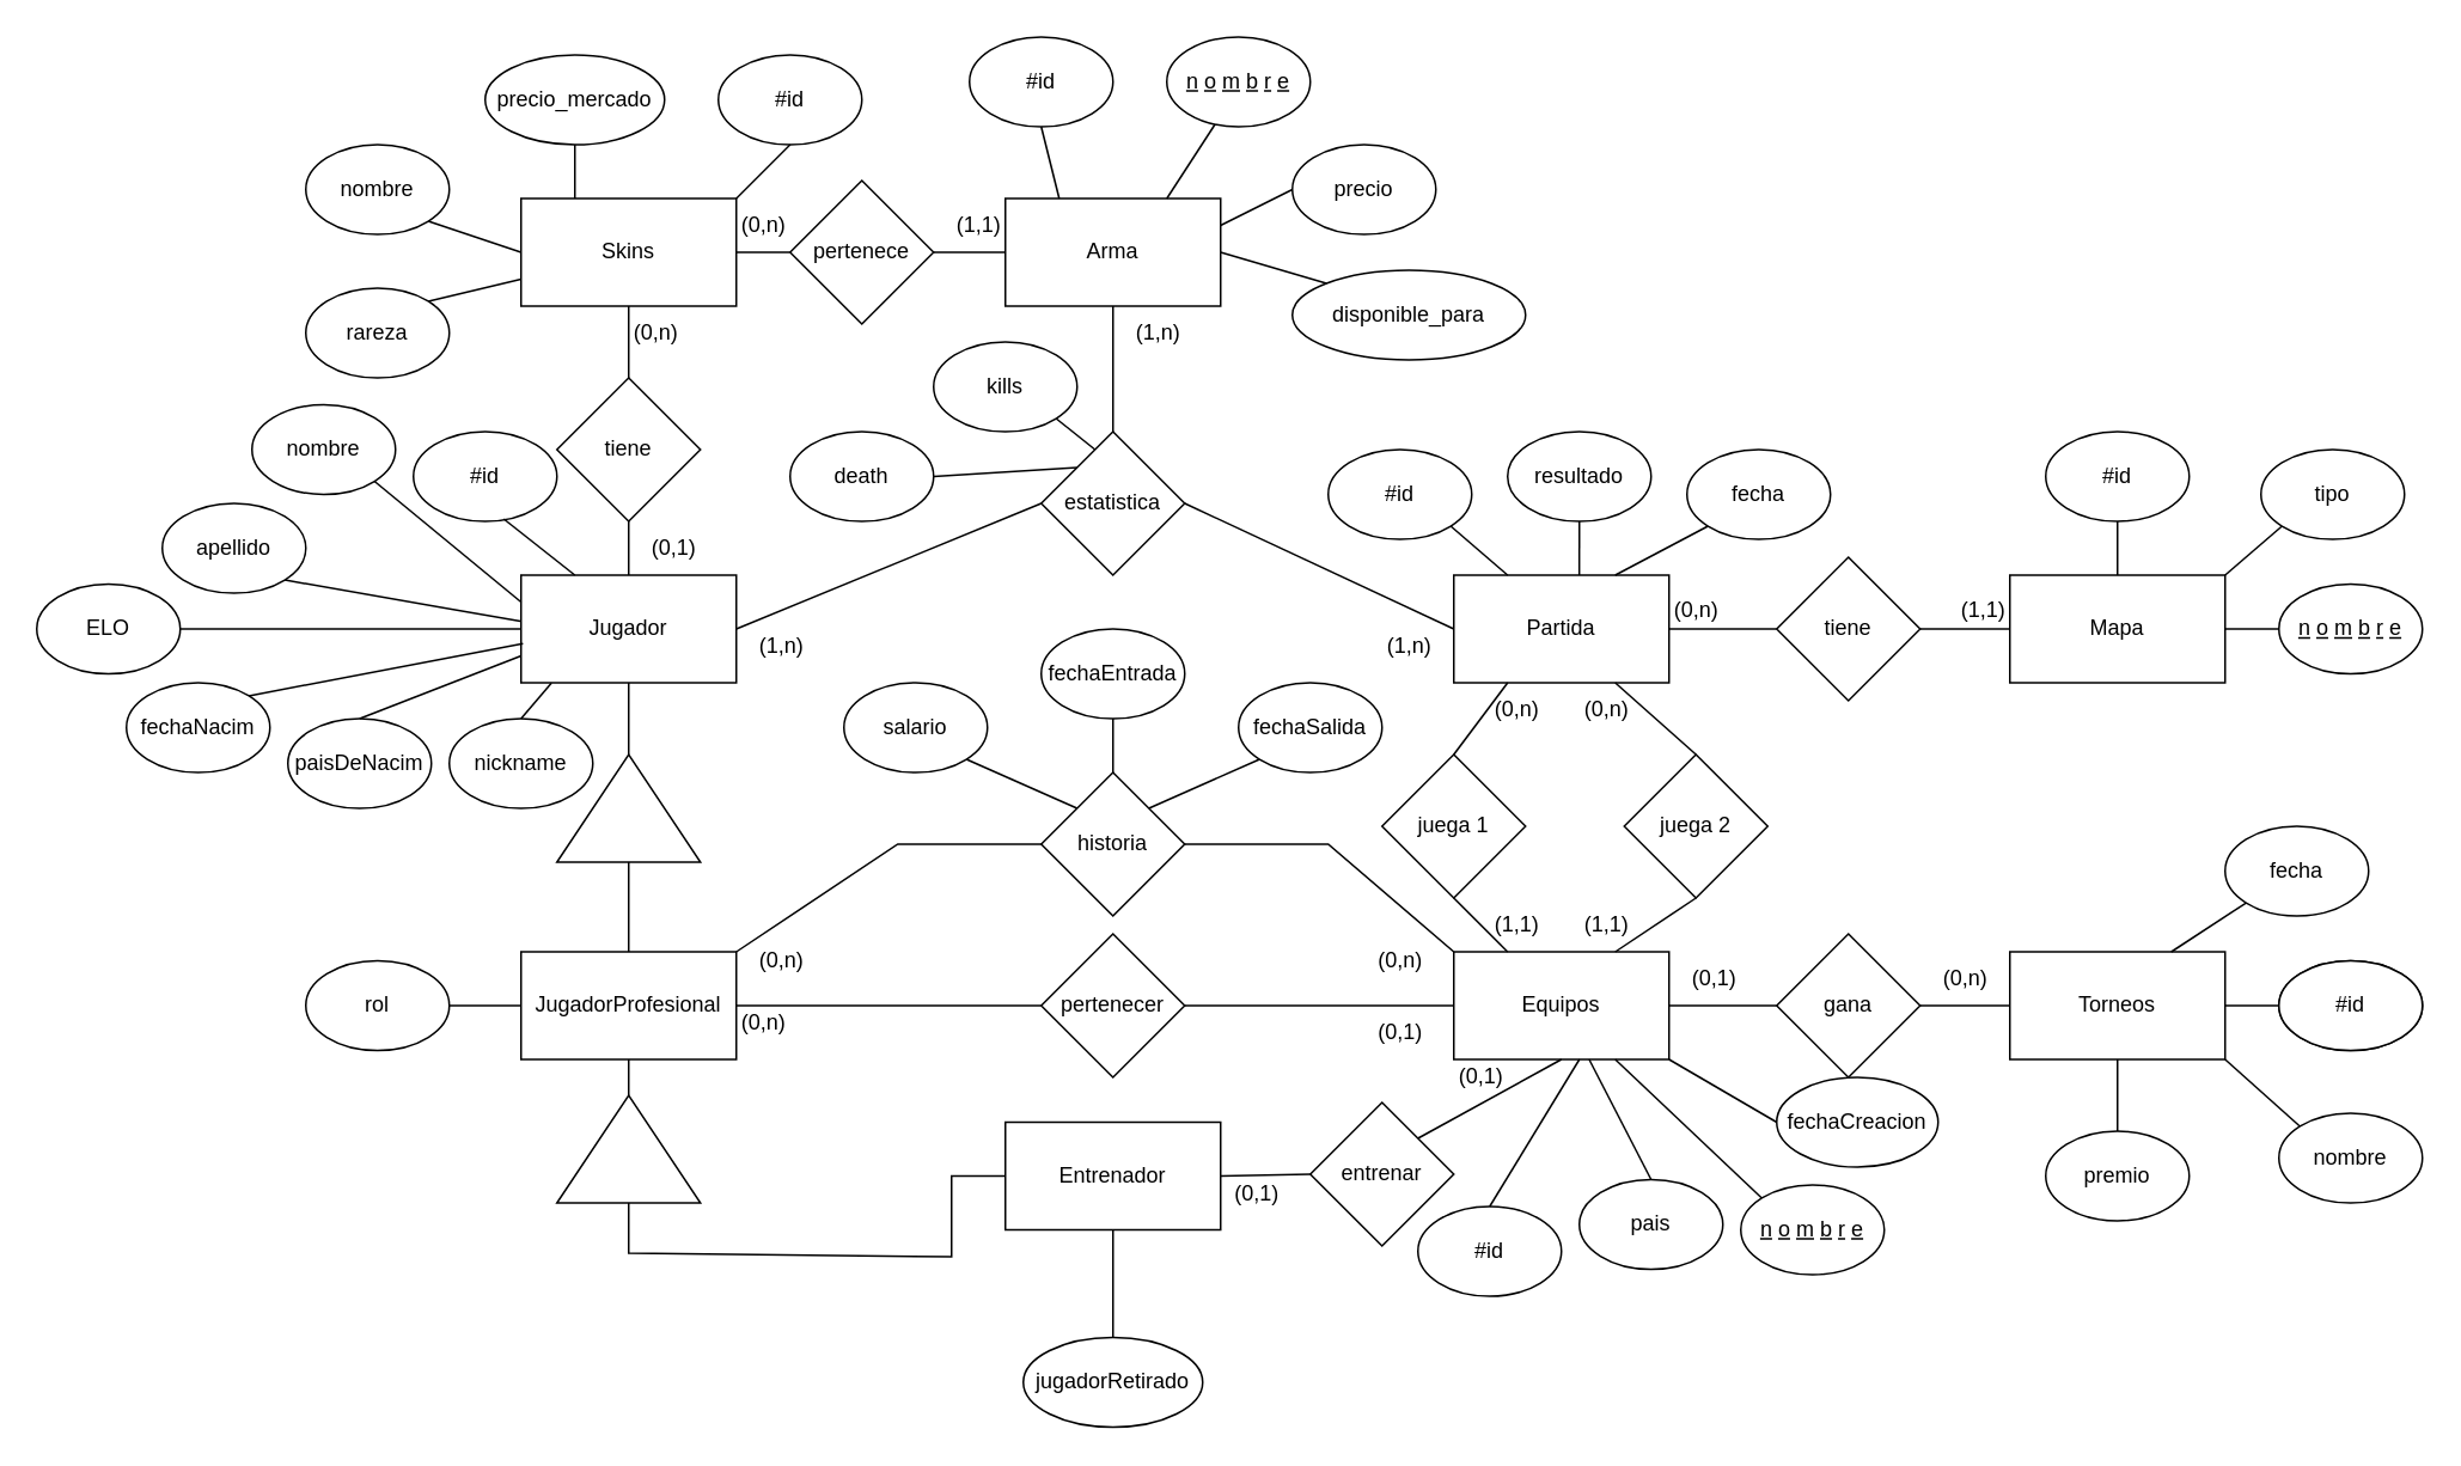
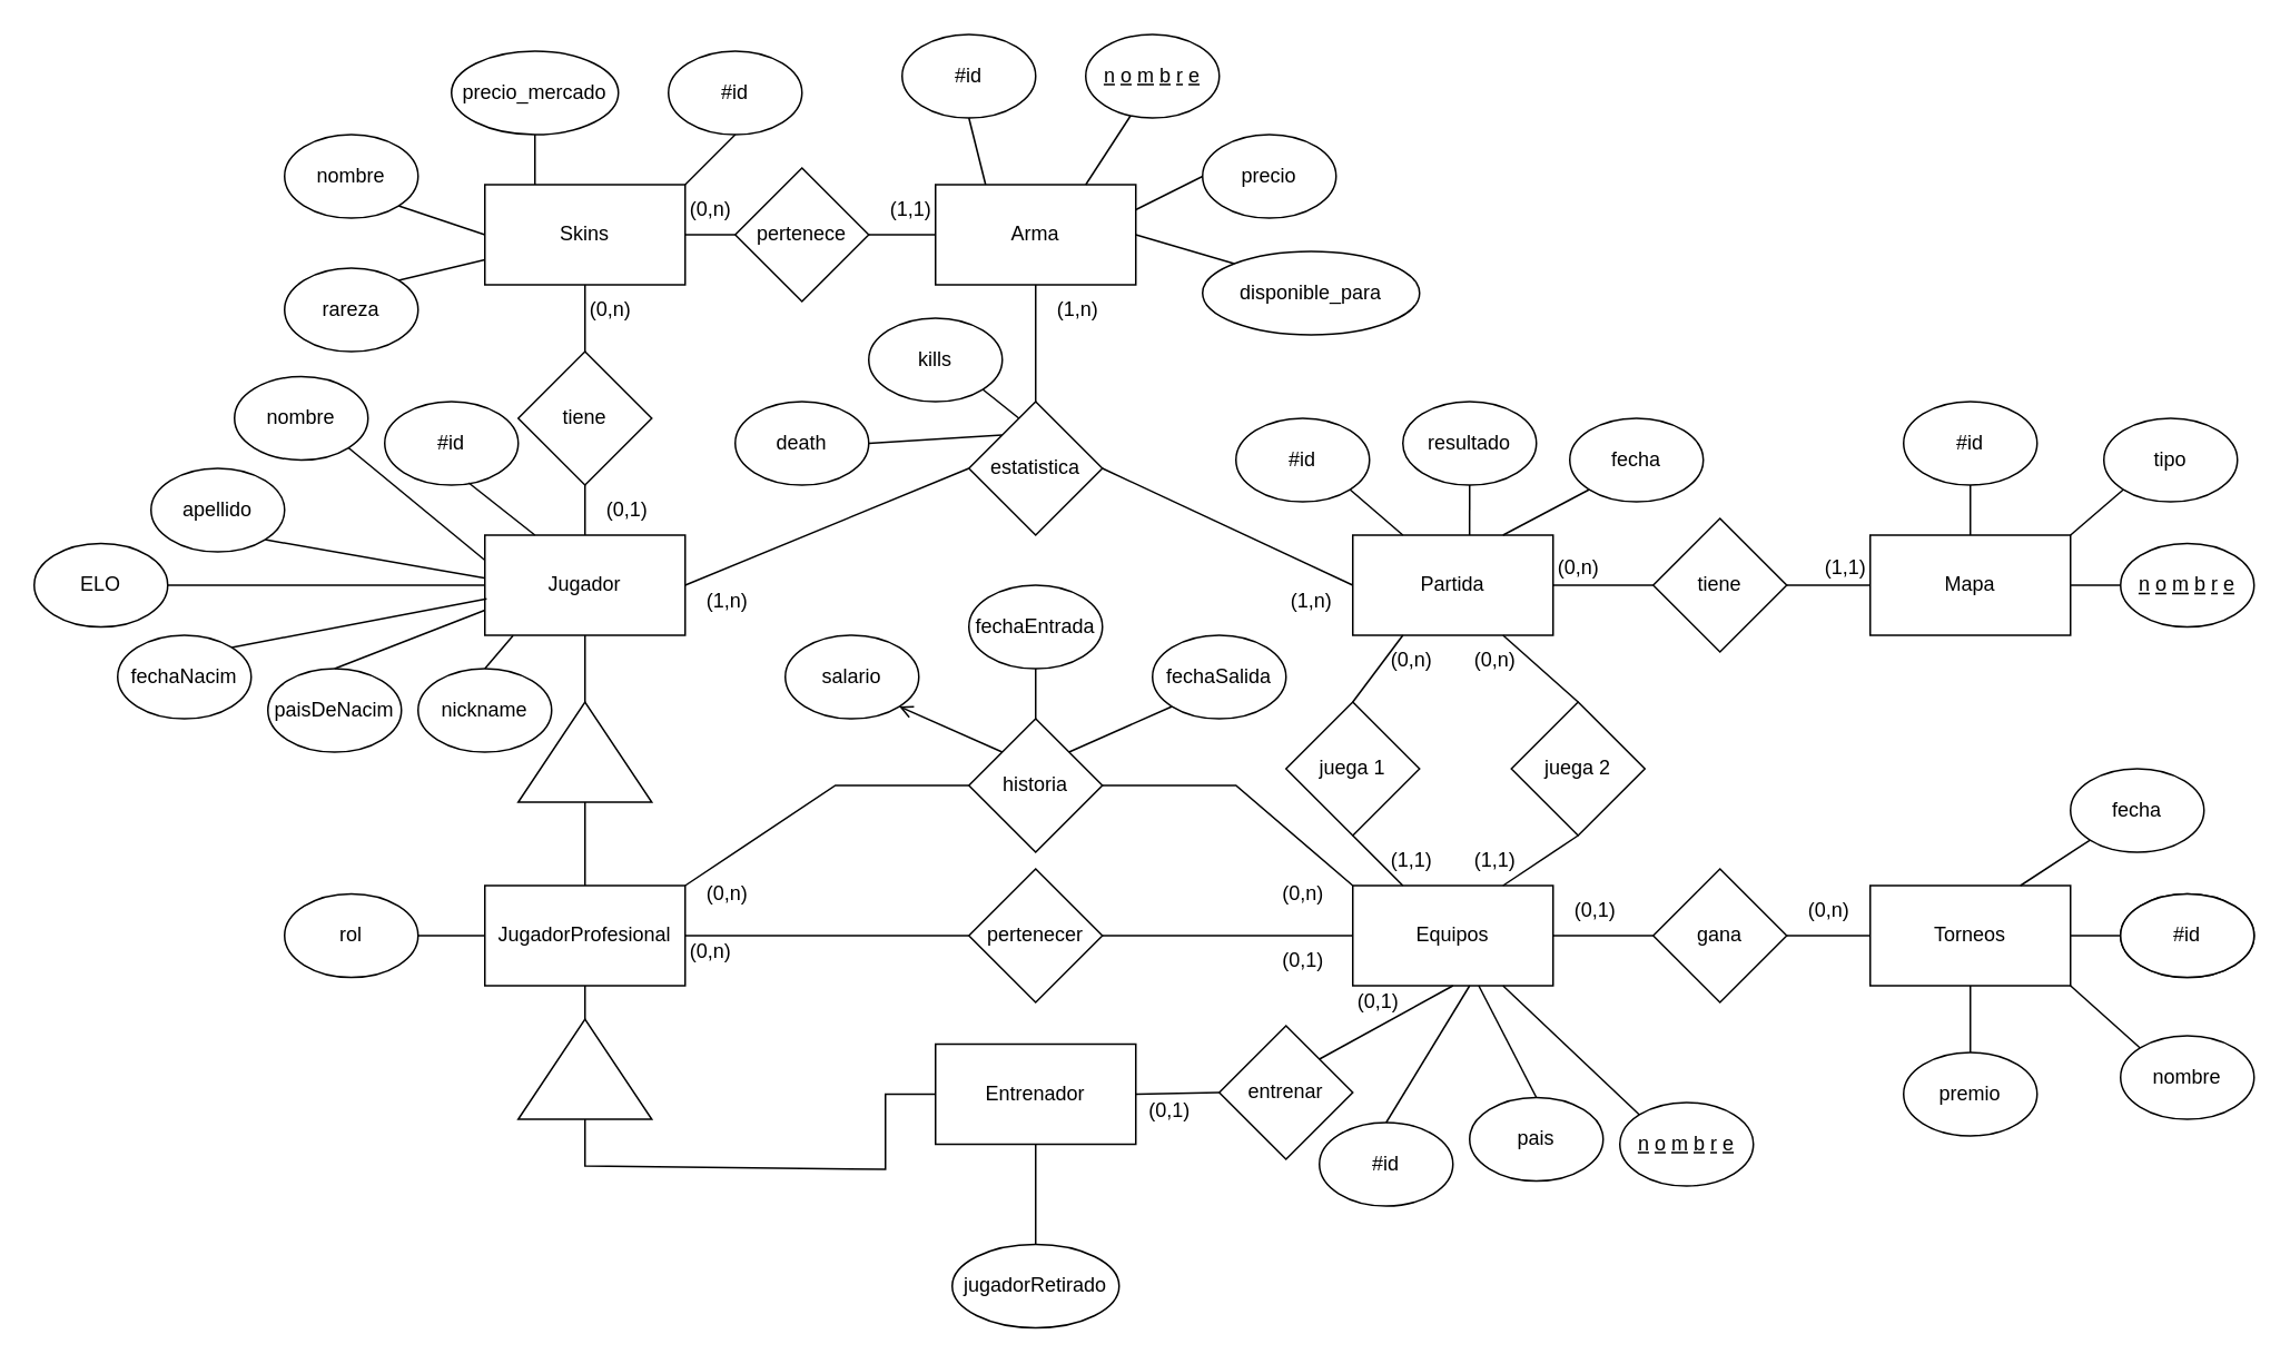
- <mxCell id="56" value="" style="endArrow=none;html=1;rounded=0;exitX=0;exitY=0;exitDx=0;exitDy=0;entryX=1;entryY=1;entryDx=0;entryDy=0;" parent="1" source="32" target="53" edge="1"><mxGeometry width="50" height="50" relative="1" as="geometry"><mxPoint x="420" y="350" as="sourcePoint" /><mxPoint x="470" y="300" as="targetPoint" /></mxGeometry></mxCell>
+ <mxCell id="56" value="" style="endArrow=open;html=1;rounded=0;exitX=0;exitY=0;exitDx=0;exitDy=0;entryX=1;entryY=1;entryDx=0;entryDy=0;" parent="1" source="32" target="53" edge="1"><mxGeometry width="50" height="50" relative="1" as="geometry"><mxPoint x="420" y="350" as="sourcePoint" /><mxPoint x="470" y="300" as="targetPoint" /></mxGeometry></mxCell>
- <mxCell id="84" value="" style="endArrow=none;html=1;rounded=0;entryX=0;entryY=0.5;entryDx=0;entryDy=0;exitX=1;exitY=1;exitDx=0;exitDy=0;" parent="1" source="4" target="83" edge="1"><mxGeometry width="50" height="50" relative="1" as="geometry"><mxPoint x="890" y="590" as="sourcePoint" /><mxPoint x="942" y="563" as="targetPoint" /></mxGeometry></mxCell>
- <mxCell id="83" value="fechaCreacion" style="ellipse;whiteSpace=wrap;html=1;" parent="1" vertex="1"><mxGeometry x="990" y="600" width="90" height="50" as="geometry" /></mxCell>
